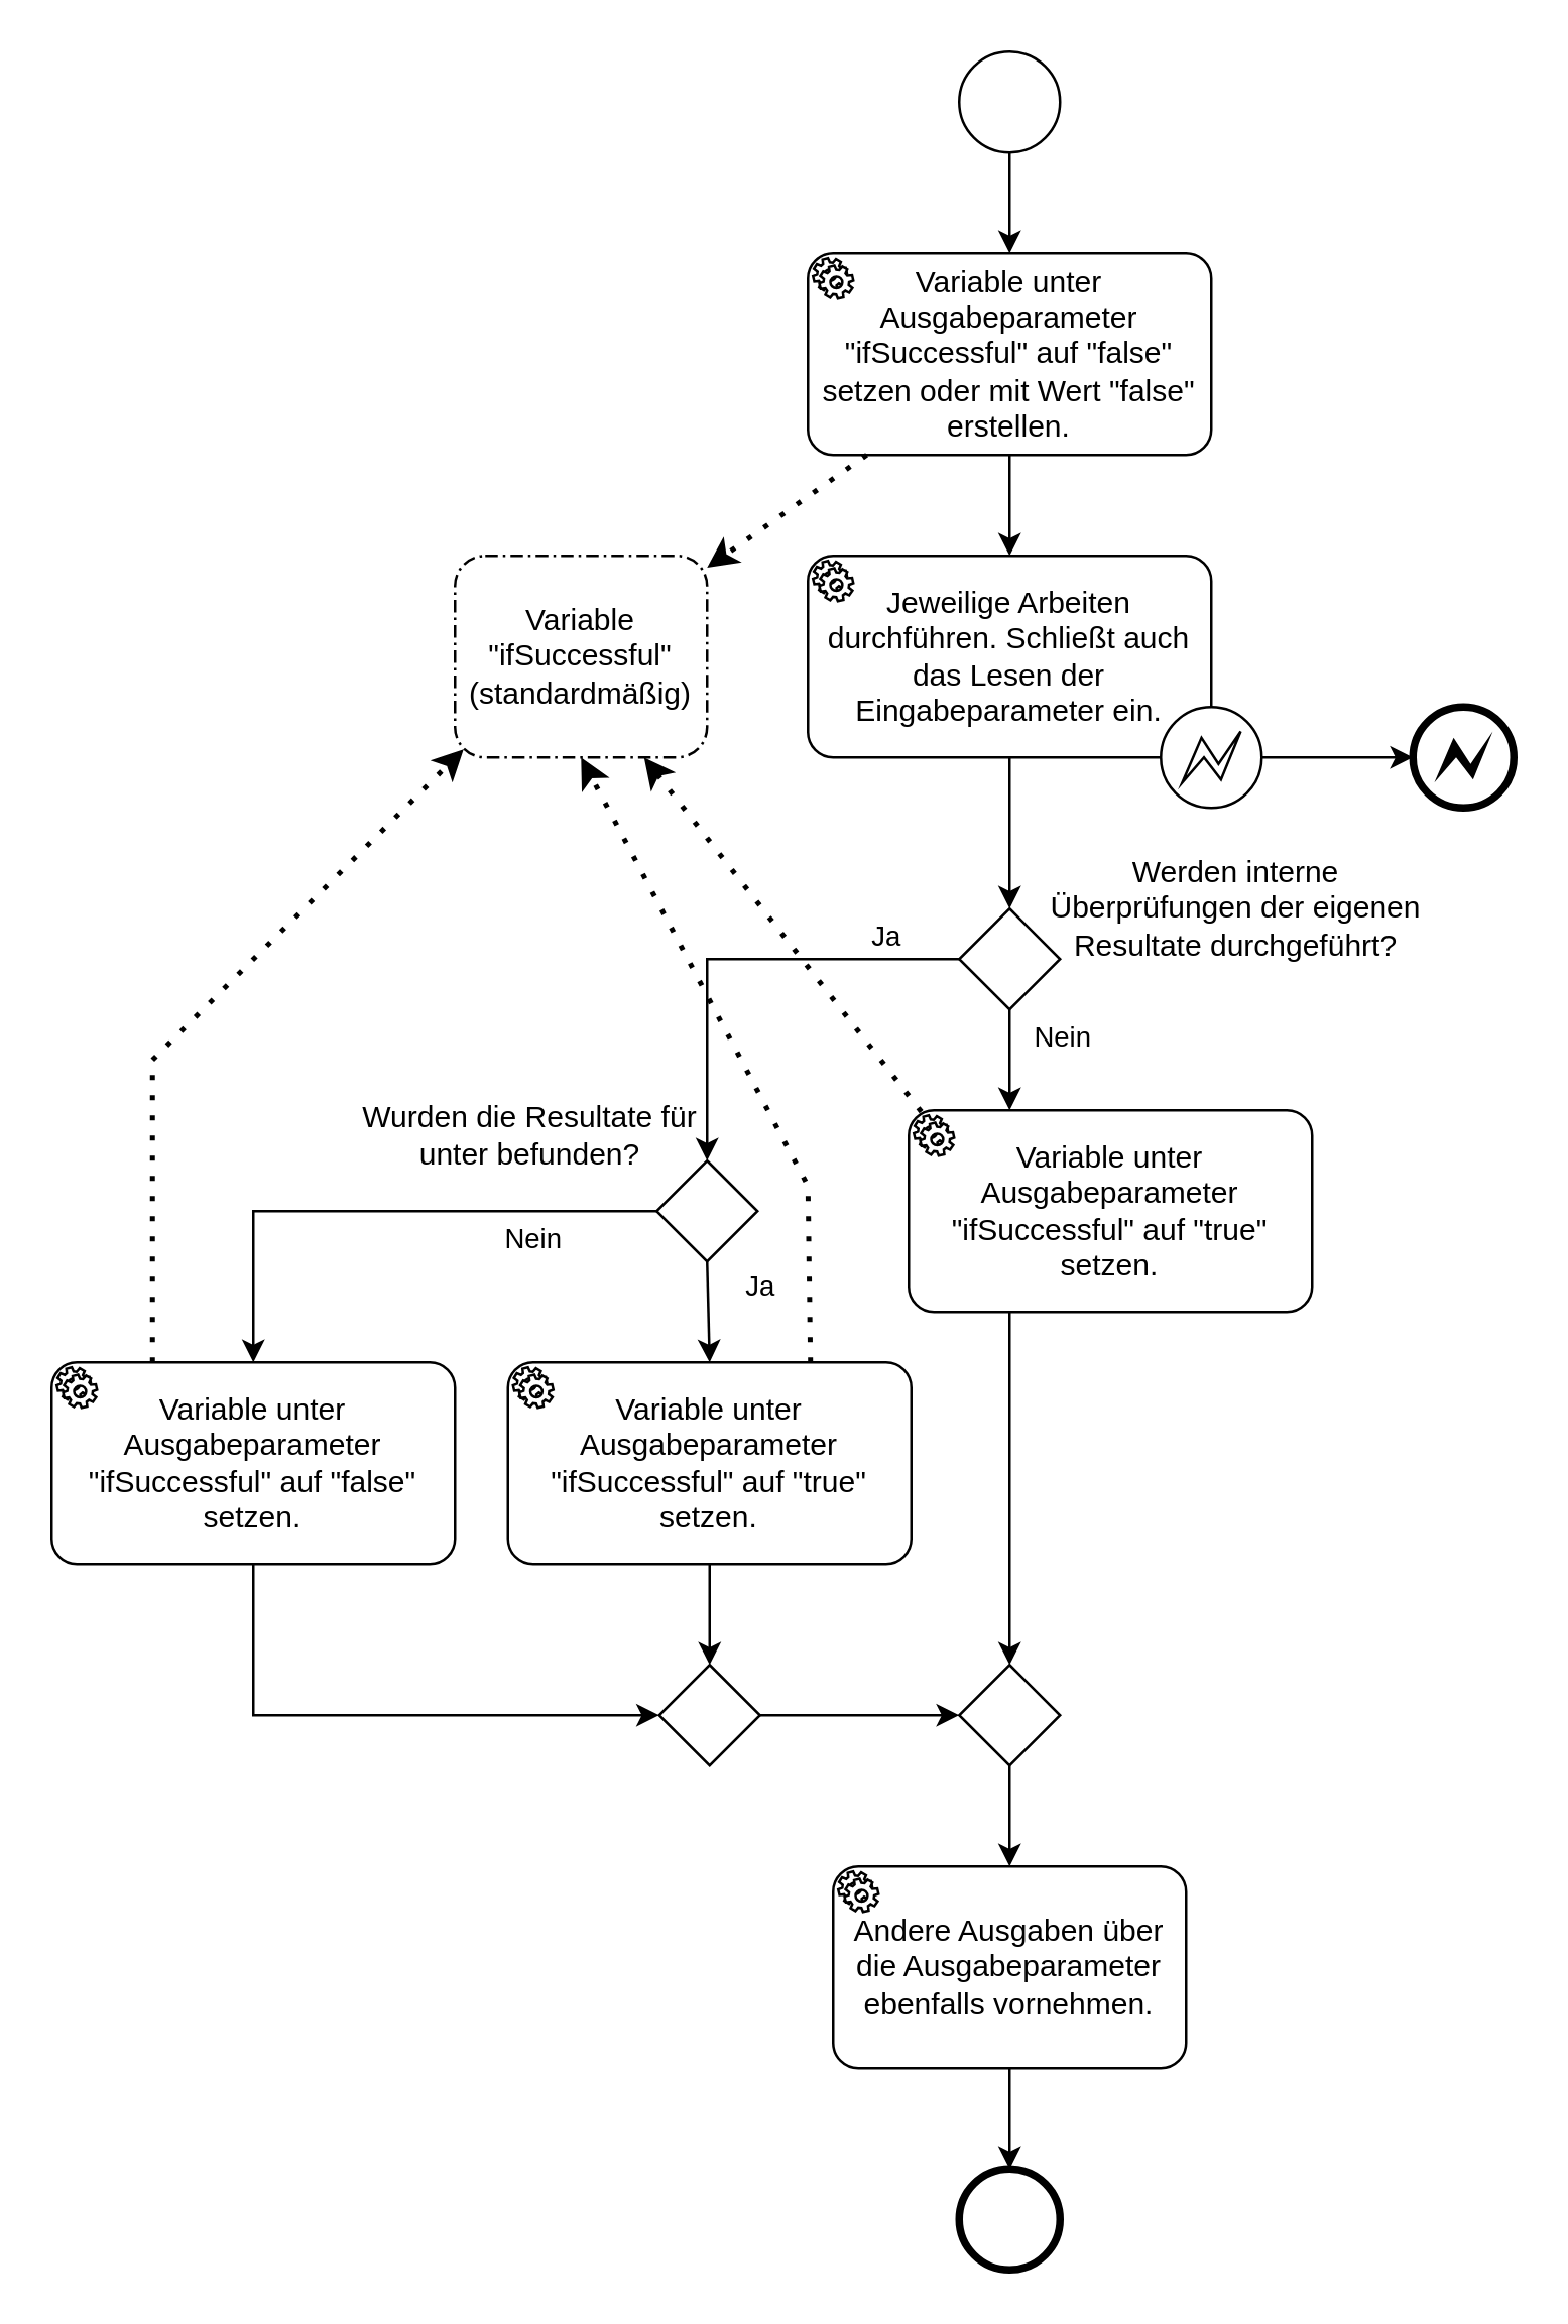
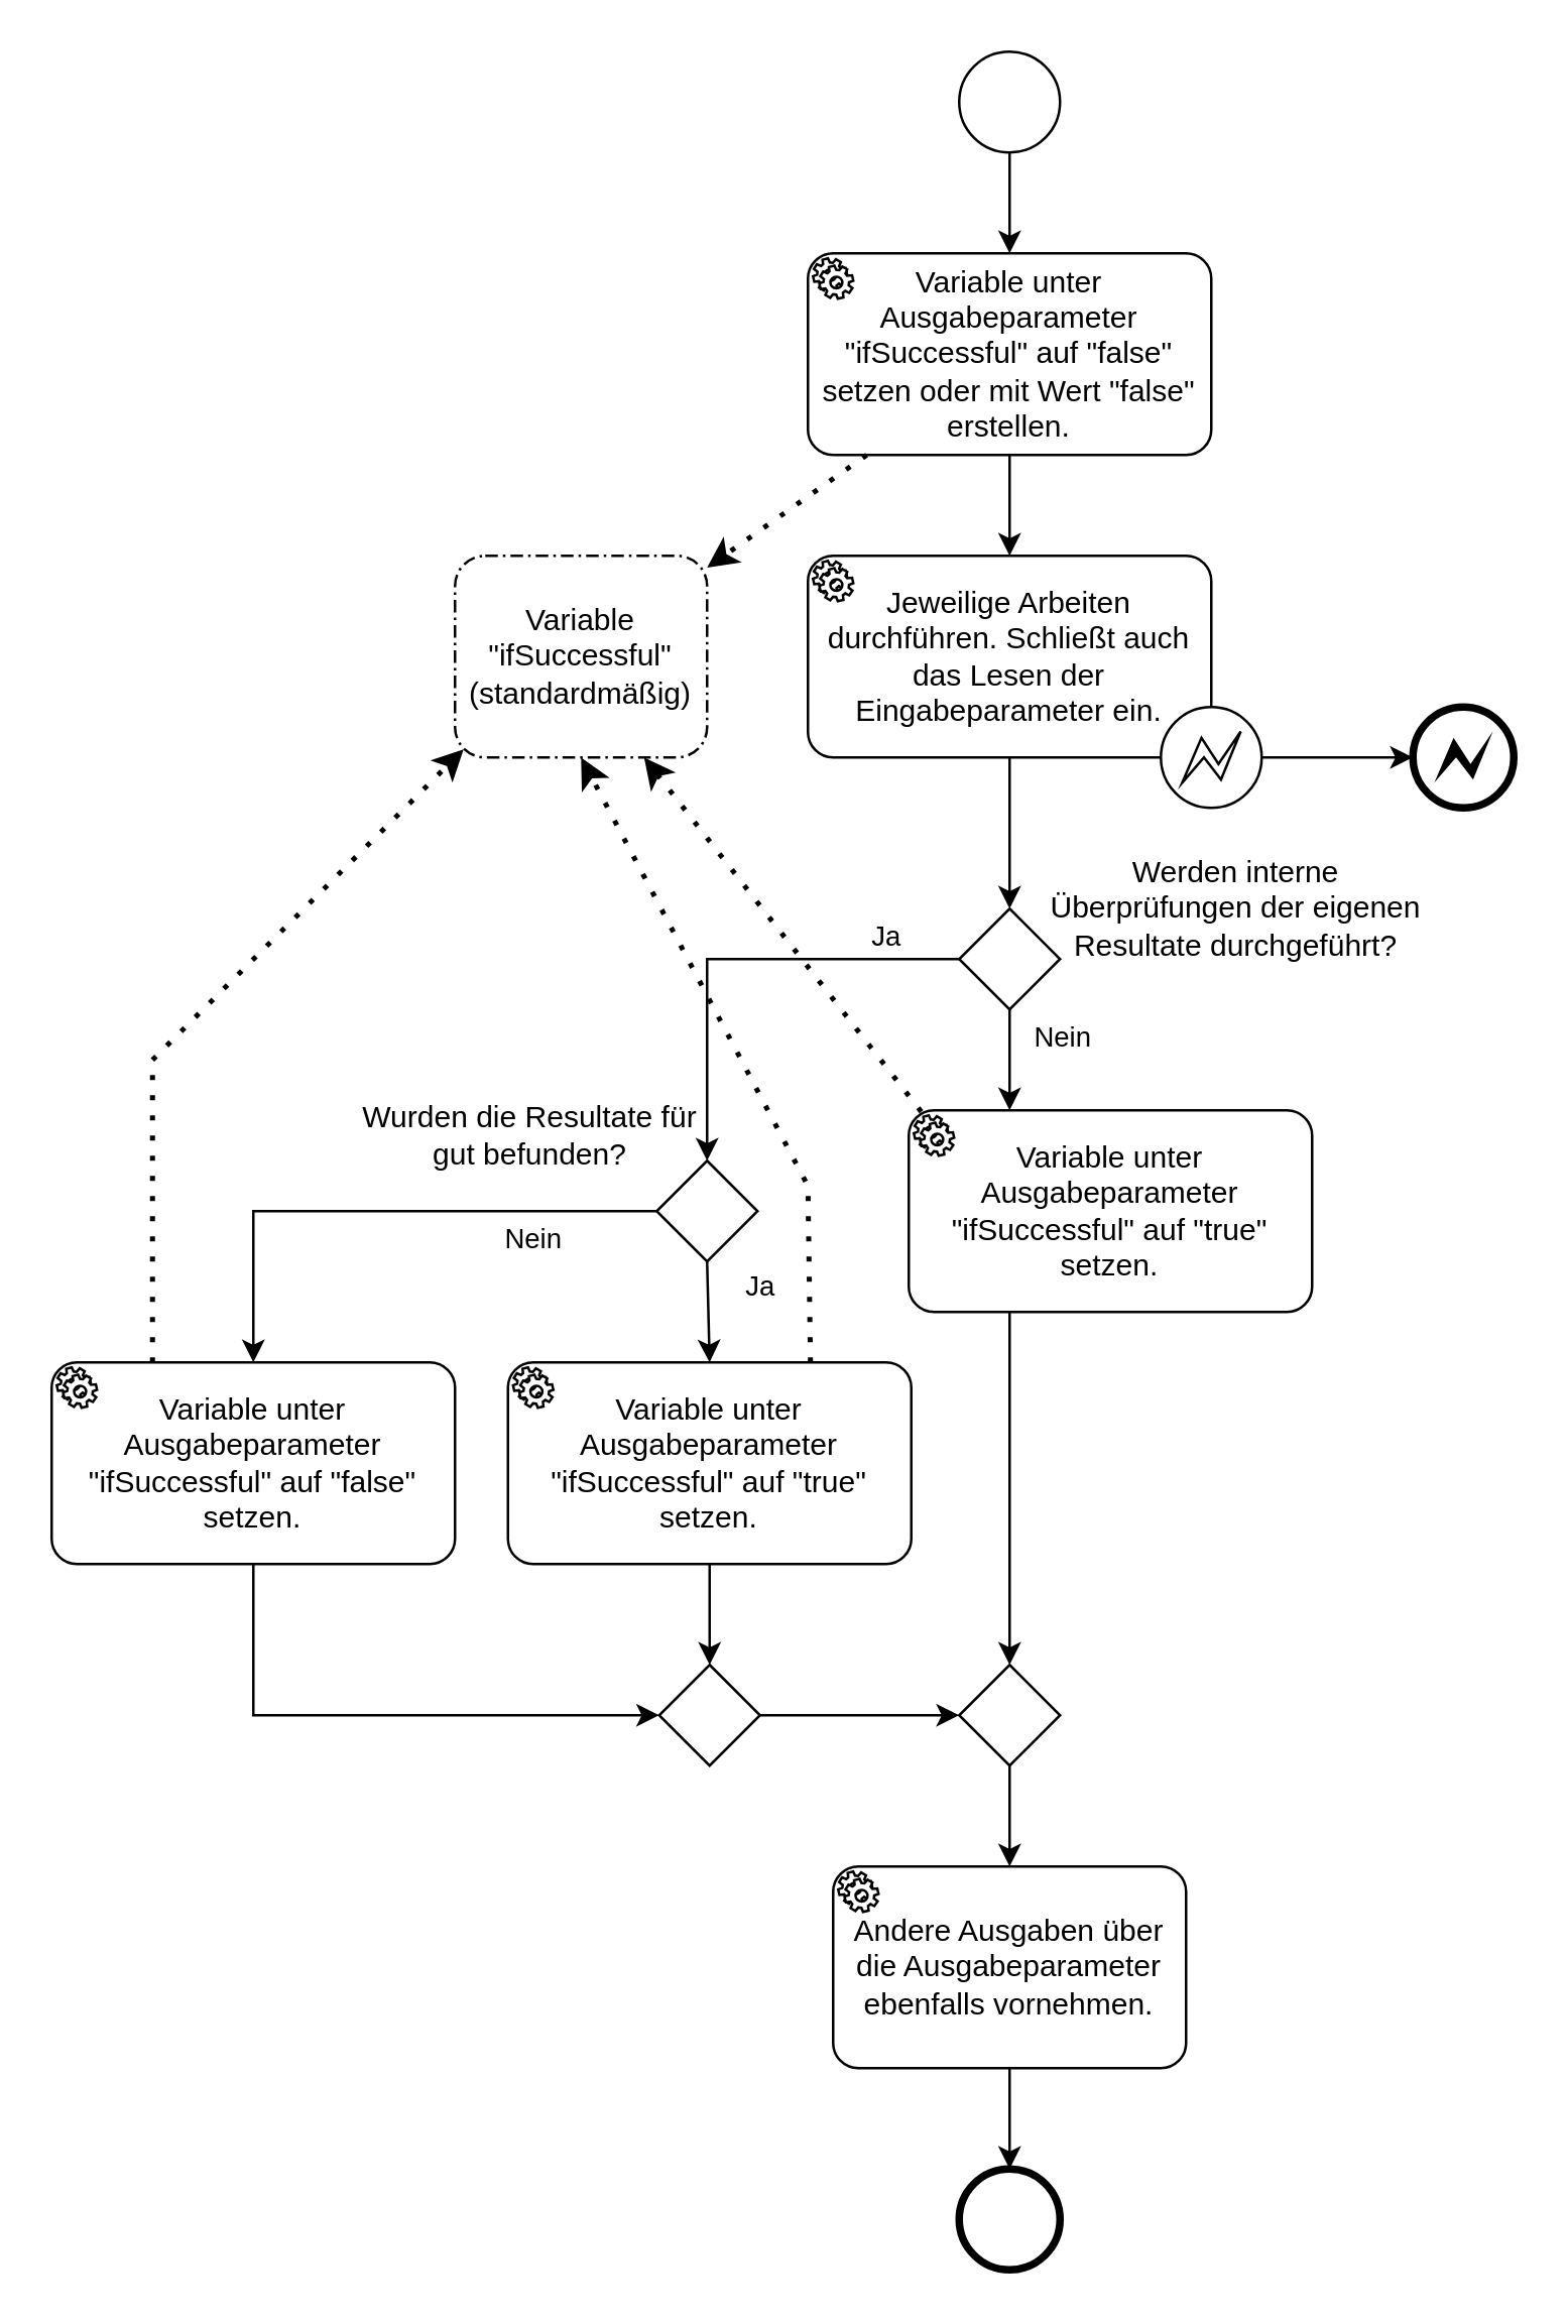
- <mxCell id="29" value="Wurden die Resultate für unter befunden?" style="text;html=1;align=center;verticalAlign=middle;whiteSpace=wrap;rounded=0;" vertex="1" parent="1"><mxGeometry x="140" y="430" width="140" height="40" as="geometry" /></mxCell>
+ <mxCell id="29" value="Wurden die Resultate für gut befunden?" style="text;html=1;align=center;verticalAlign=middle;whiteSpace=wrap;rounded=0;" vertex="1" parent="1"><mxGeometry x="140" y="430" width="140" height="40" as="geometry" /></mxCell>
